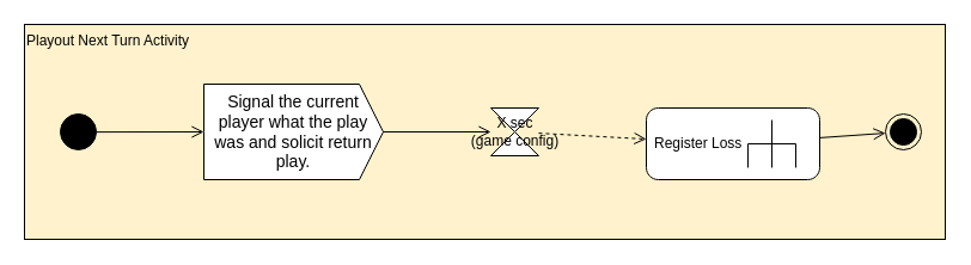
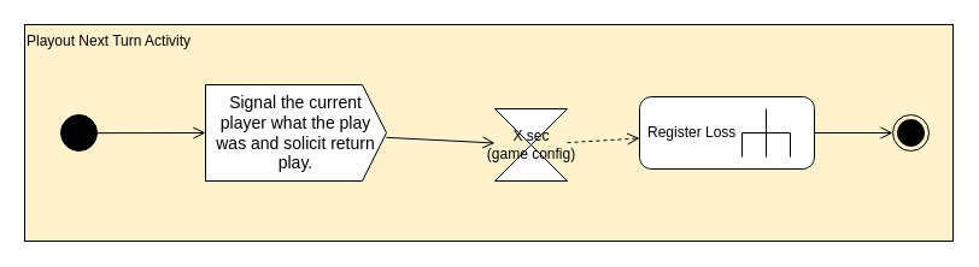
- <mxCell id="4" value="X sec&lt;br&gt;(game config)" style="shape=collate;html=1;" vertex="1" parent="1"><mxGeometry x="410" y="90" width="40" height="40" as="geometry" /></mxCell>
+ <mxCell id="4" value="X sec&lt;br&gt;(game config)" style="shape=collate;html=1;" vertex="1" parent="1"><mxGeometry x="410" y="90" width="60" height="60" as="geometry" /></mxCell>
- <mxCell id="6" value="Register Loss" style="shape=mxgraph.uml25.behaviorAction;html=1;rounded=1;absoluteArcSize=1;arcSize=10;align=left;spacingLeft=5;whiteSpace=wrap;" vertex="1" parent="1"><mxGeometry x="540" y="90" width="145" height="60" as="geometry" /></mxCell>
+ <mxCell id="6" value="Register Loss" style="shape=mxgraph.uml25.behaviorAction;html=1;rounded=1;absoluteArcSize=1;arcSize=10;align=left;spacingLeft=5;whiteSpace=wrap;" vertex="1" parent="1"><mxGeometry x="530" y="80" width="145" height="60" as="geometry" /></mxCell>
